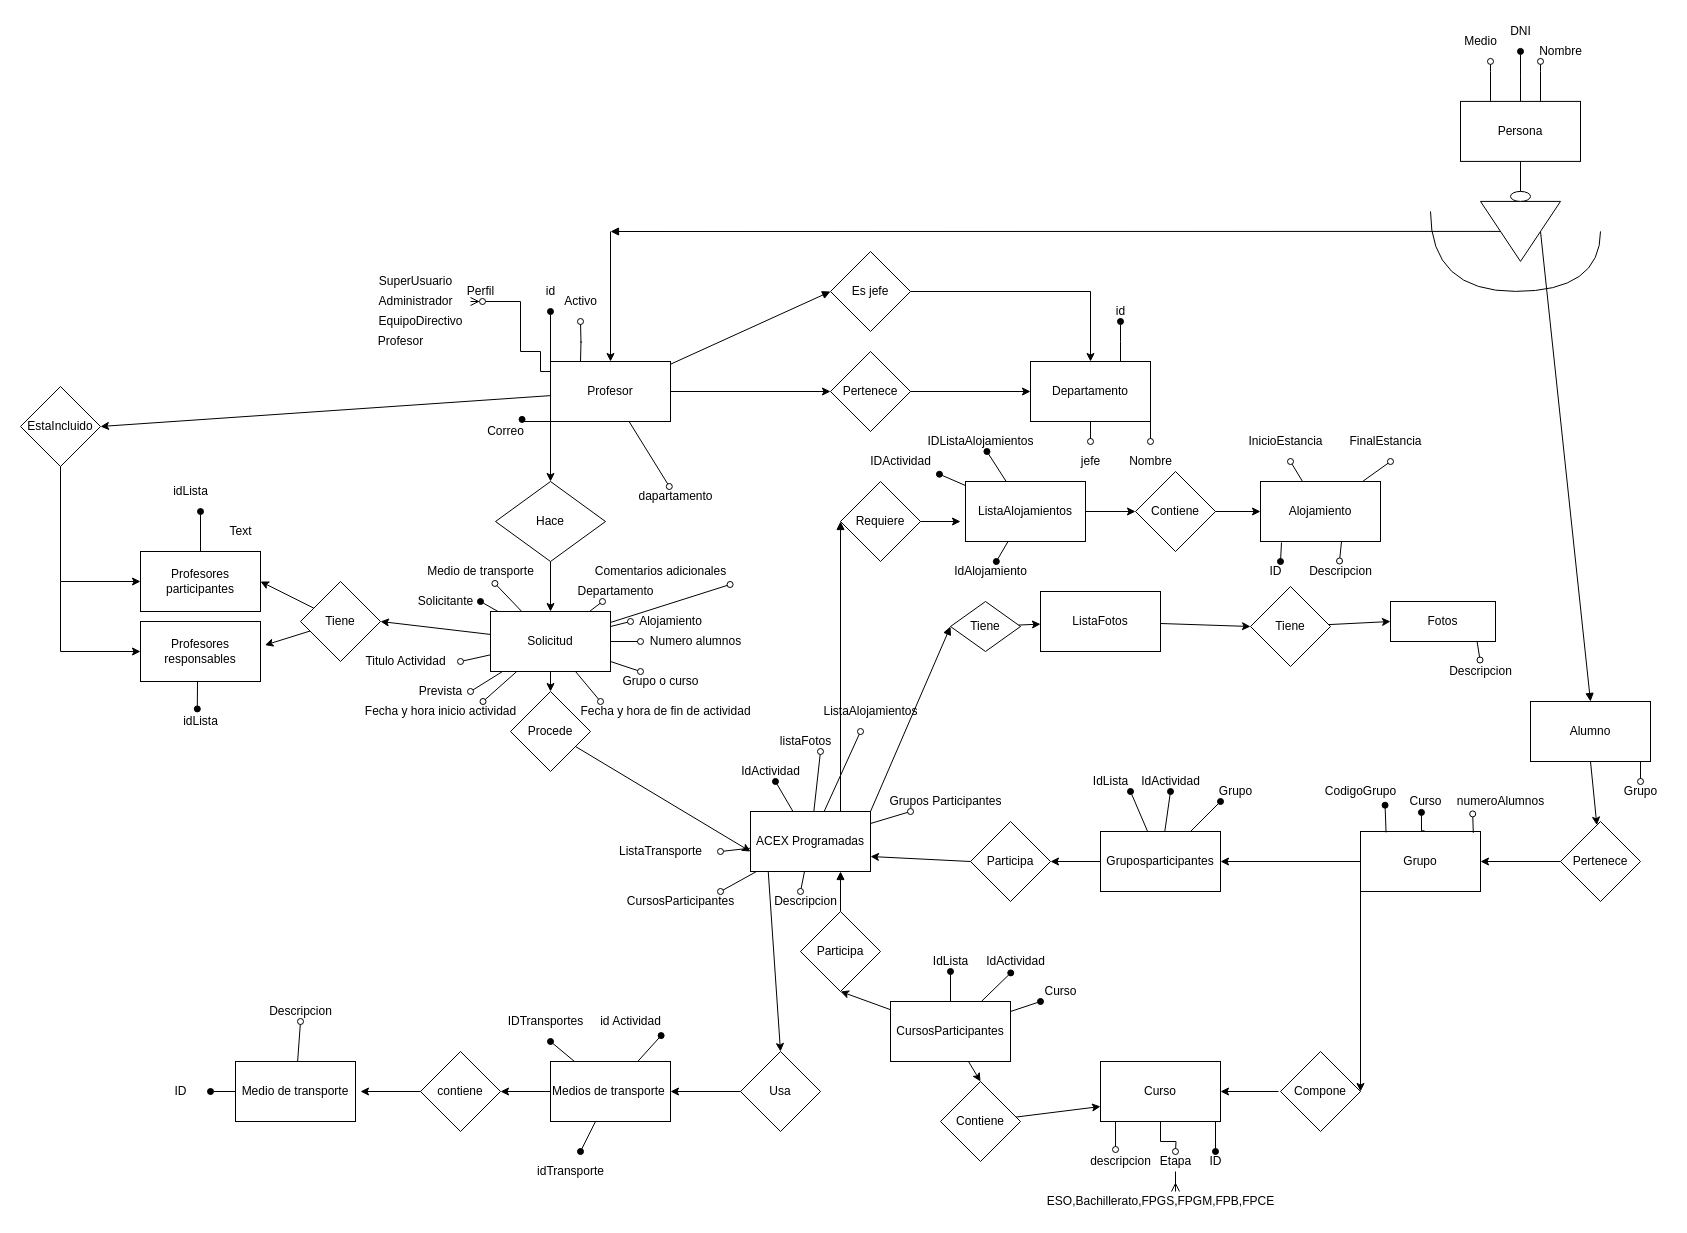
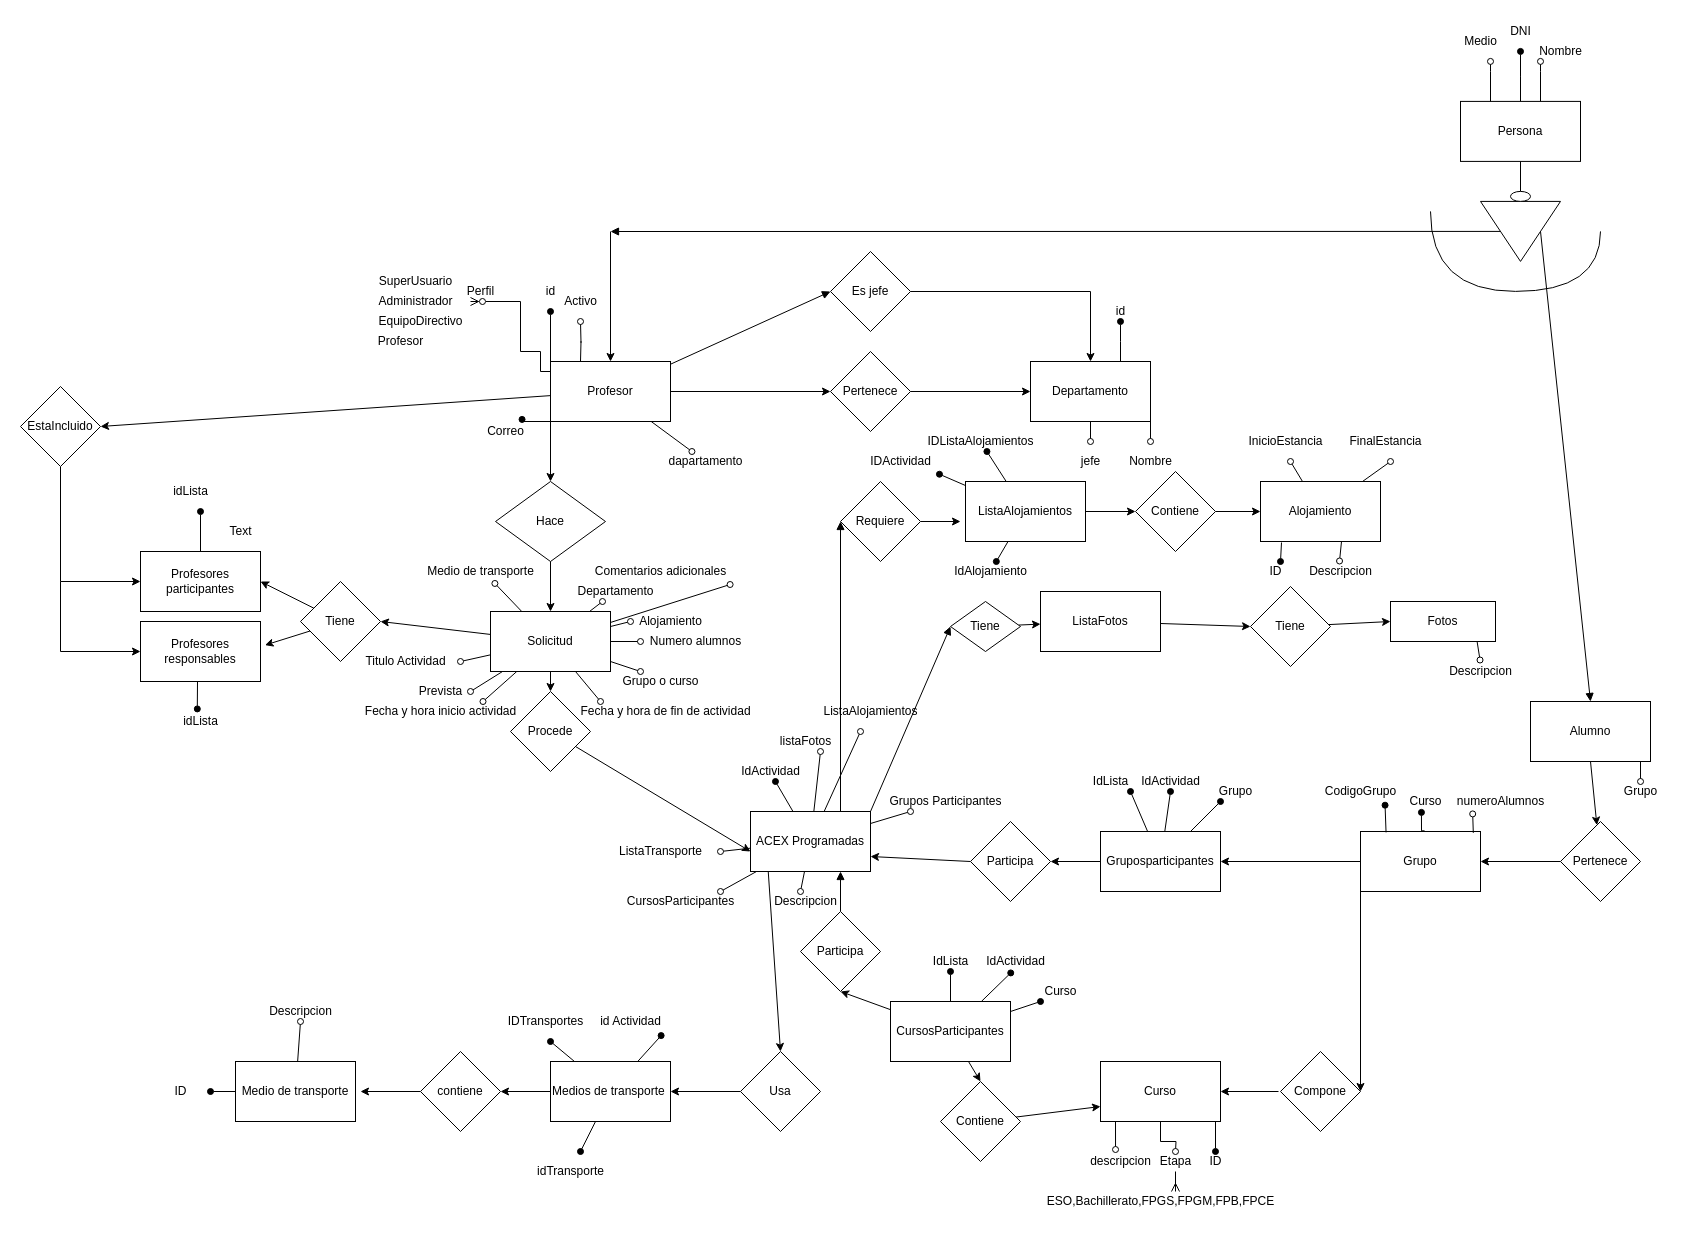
- <mxCell id="150" value="dapartamento" style="text;html=1;align=center;verticalAlign=middle;resizable=0;points=[];autosize=1;strokeColor=none;fillColor=none;" vertex="1" parent="1"><mxGeometry x="630" y="486" width="90" height="20" as="geometry" /></mxCell>
+ <mxCell id="150" value="dapartamento" style="text;html=1;align=center;verticalAlign=middle;resizable=0;points=[];autosize=1;strokeColor=none;fillColor=none;" vertex="1" parent="1"><mxGeometry x="660" y="451" width="90" height="20" as="geometry" /></mxCell>
- <mxCell id="127" value="Solicitante" style="text;html=1;align=center;verticalAlign=middle;resizable=0;points=[];autosize=1;strokeColor=none;fillColor=none;" vertex="1" parent="1"><mxGeometry x="410" y="591" width="70" height="20" as="geometry" /></mxCell>
- <mxCell id="86" style="edgeStyle=none;rounded=0;orthogonalLoop=1;jettySize=auto;html=1;endArrow=oval;endFill=1;entryX=1;entryY=0.5;entryDx=0;entryDy=0;entryPerimeter=0;" edge="1" parent="1" source="98" target="127"><mxGeometry relative="1" as="geometry"><mxPoint x="450" y="641" as="targetPoint" /></mxGeometry></mxCell>
